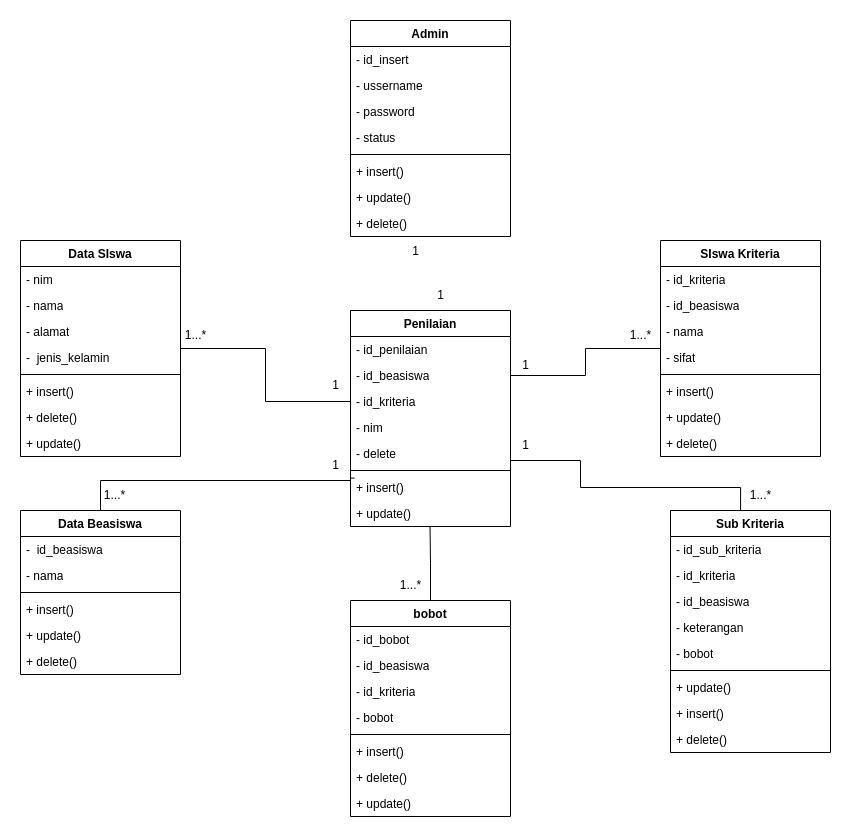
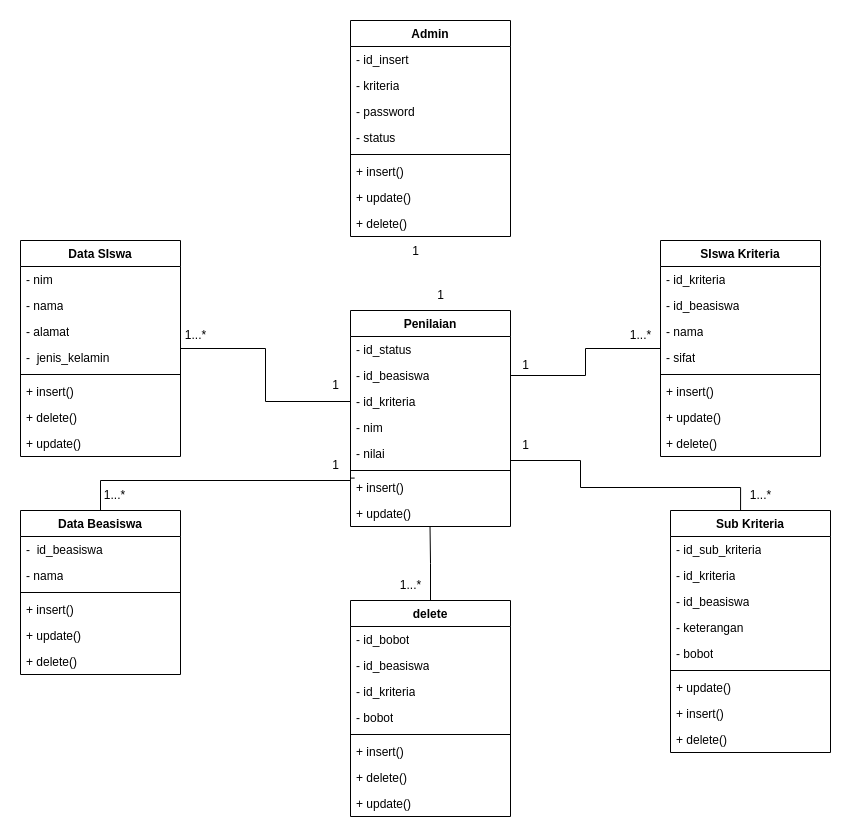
- <mxCell id="4" value="- ussername" style="text;strokeColor=none;fillColor=none;align=left;verticalAlign=top;spacingLeft=4;spacingRight=4;overflow=hidden;rotatable=0;points=[[0,0.5],[1,0.5]];portConstraint=eastwest;whiteSpace=wrap;html=1;" parent="2" vertex="1"><mxGeometry y="52" width="160" height="26" as="geometry" /></mxCell>
+ <mxCell id="4" value="- kriteria" style="text;strokeColor=none;fillColor=none;align=left;verticalAlign=top;spacingLeft=4;spacingRight=4;overflow=hidden;rotatable=0;points=[[0,0.5],[1,0.5]];portConstraint=eastwest;whiteSpace=wrap;html=1;" parent="2" vertex="1"><mxGeometry y="52" width="160" height="26" as="geometry" /></mxCell>
- <mxCell id="51" value="- id_penilaian" style="text;strokeColor=none;fillColor=none;align=left;verticalAlign=top;spacingLeft=4;spacingRight=4;overflow=hidden;rotatable=0;points=[[0,0.5],[1,0.5]];portConstraint=eastwest;whiteSpace=wrap;html=1;" parent="50" vertex="1"><mxGeometry y="26" width="160" height="26" as="geometry" /></mxCell>
+ <mxCell id="51" value="- id_status" style="text;strokeColor=none;fillColor=none;align=left;verticalAlign=top;spacingLeft=4;spacingRight=4;overflow=hidden;rotatable=0;points=[[0,0.5],[1,0.5]];portConstraint=eastwest;whiteSpace=wrap;html=1;" parent="50" vertex="1"><mxGeometry y="26" width="160" height="26" as="geometry" /></mxCell>
- <mxCell id="55" value="- delete" style="text;strokeColor=none;fillColor=none;align=left;verticalAlign=top;spacingLeft=4;spacingRight=4;overflow=hidden;rotatable=0;points=[[0,0.5],[1,0.5]];portConstraint=eastwest;whiteSpace=wrap;html=1;" parent="50" vertex="1"><mxGeometry y="130" width="160" height="26" as="geometry" /></mxCell>
+ <mxCell id="55" value="- nilai" style="text;strokeColor=none;fillColor=none;align=left;verticalAlign=top;spacingLeft=4;spacingRight=4;overflow=hidden;rotatable=0;points=[[0,0.5],[1,0.5]];portConstraint=eastwest;whiteSpace=wrap;html=1;" parent="50" vertex="1"><mxGeometry y="130" width="160" height="26" as="geometry" /></mxCell>
- <mxCell id="59" value="bobot" style="swimlane;fontStyle=1;align=center;verticalAlign=top;childLayout=stackLayout;horizontal=1;startSize=26;horizontalStack=0;resizeParent=1;resizeParentMax=0;resizeLast=0;collapsible=1;marginBottom=0;whiteSpace=wrap;html=1;" parent="1" vertex="1"><mxGeometry x="350" y="600" width="160" height="216" as="geometry" /></mxCell>
+ <mxCell id="59" value="delete" style="swimlane;fontStyle=1;align=center;verticalAlign=top;childLayout=stackLayout;horizontal=1;startSize=26;horizontalStack=0;resizeParent=1;resizeParentMax=0;resizeLast=0;collapsible=1;marginBottom=0;whiteSpace=wrap;html=1;" parent="1" vertex="1"><mxGeometry x="350" y="600" width="160" height="216" as="geometry" /></mxCell>
